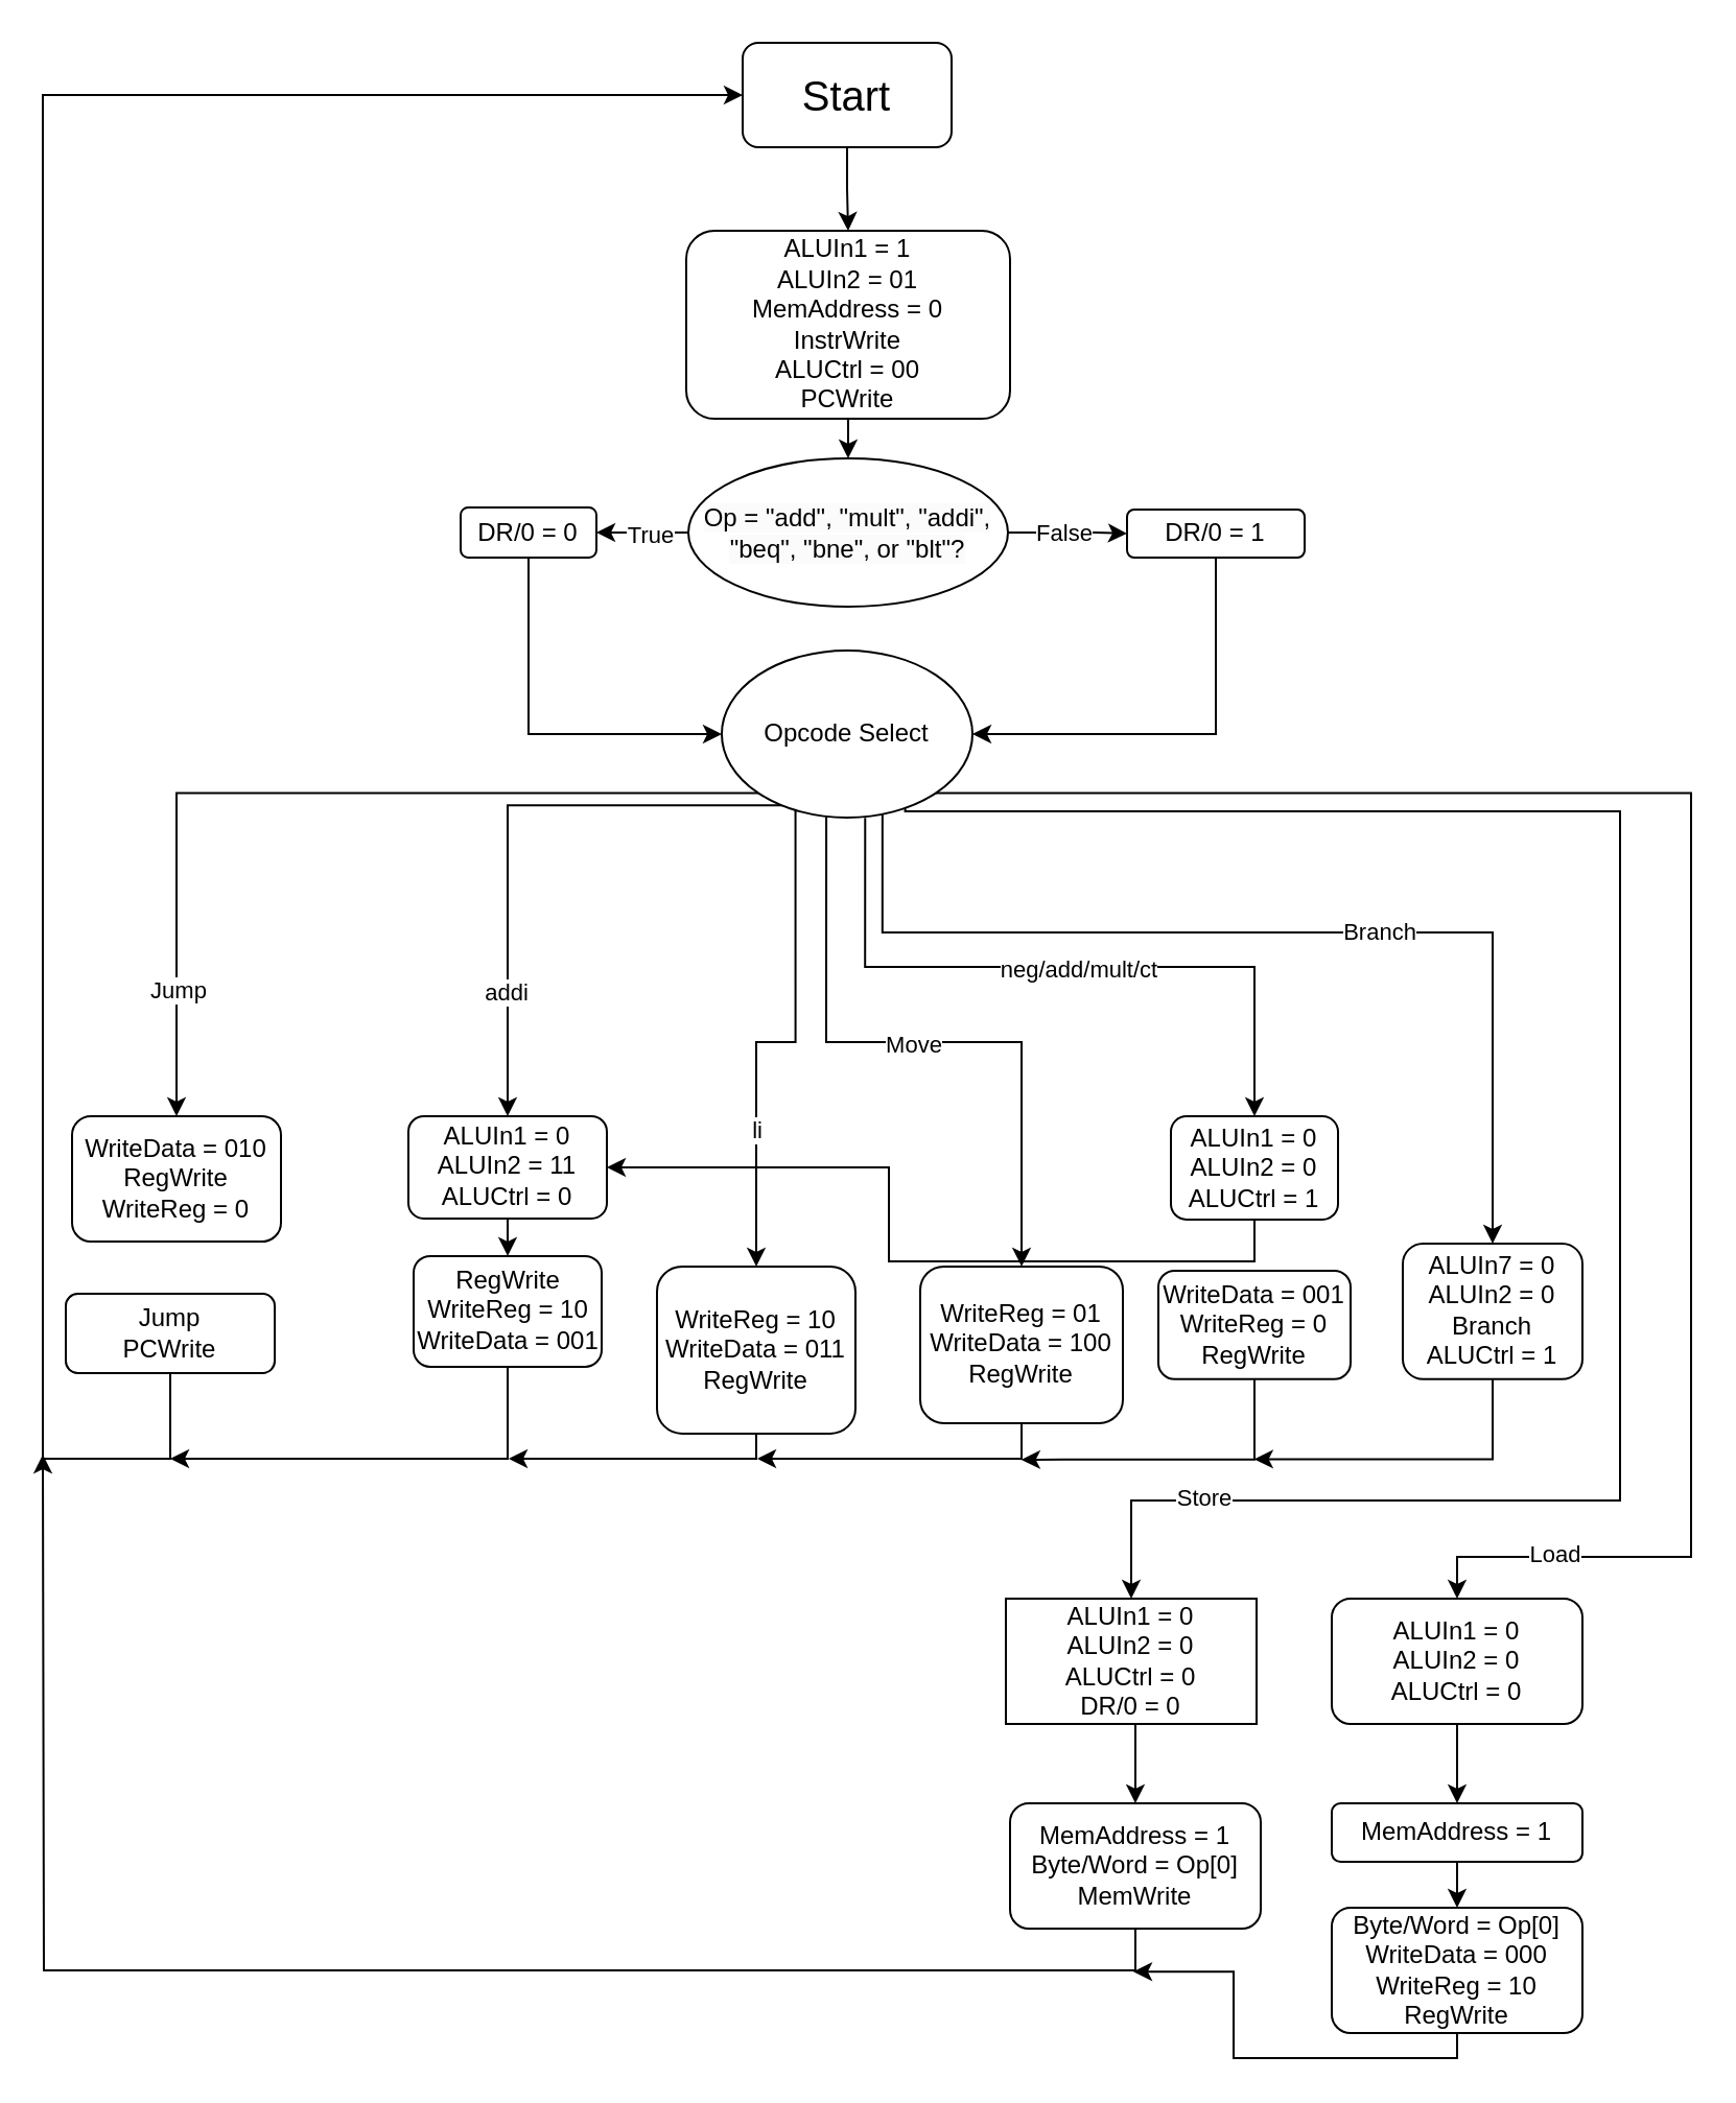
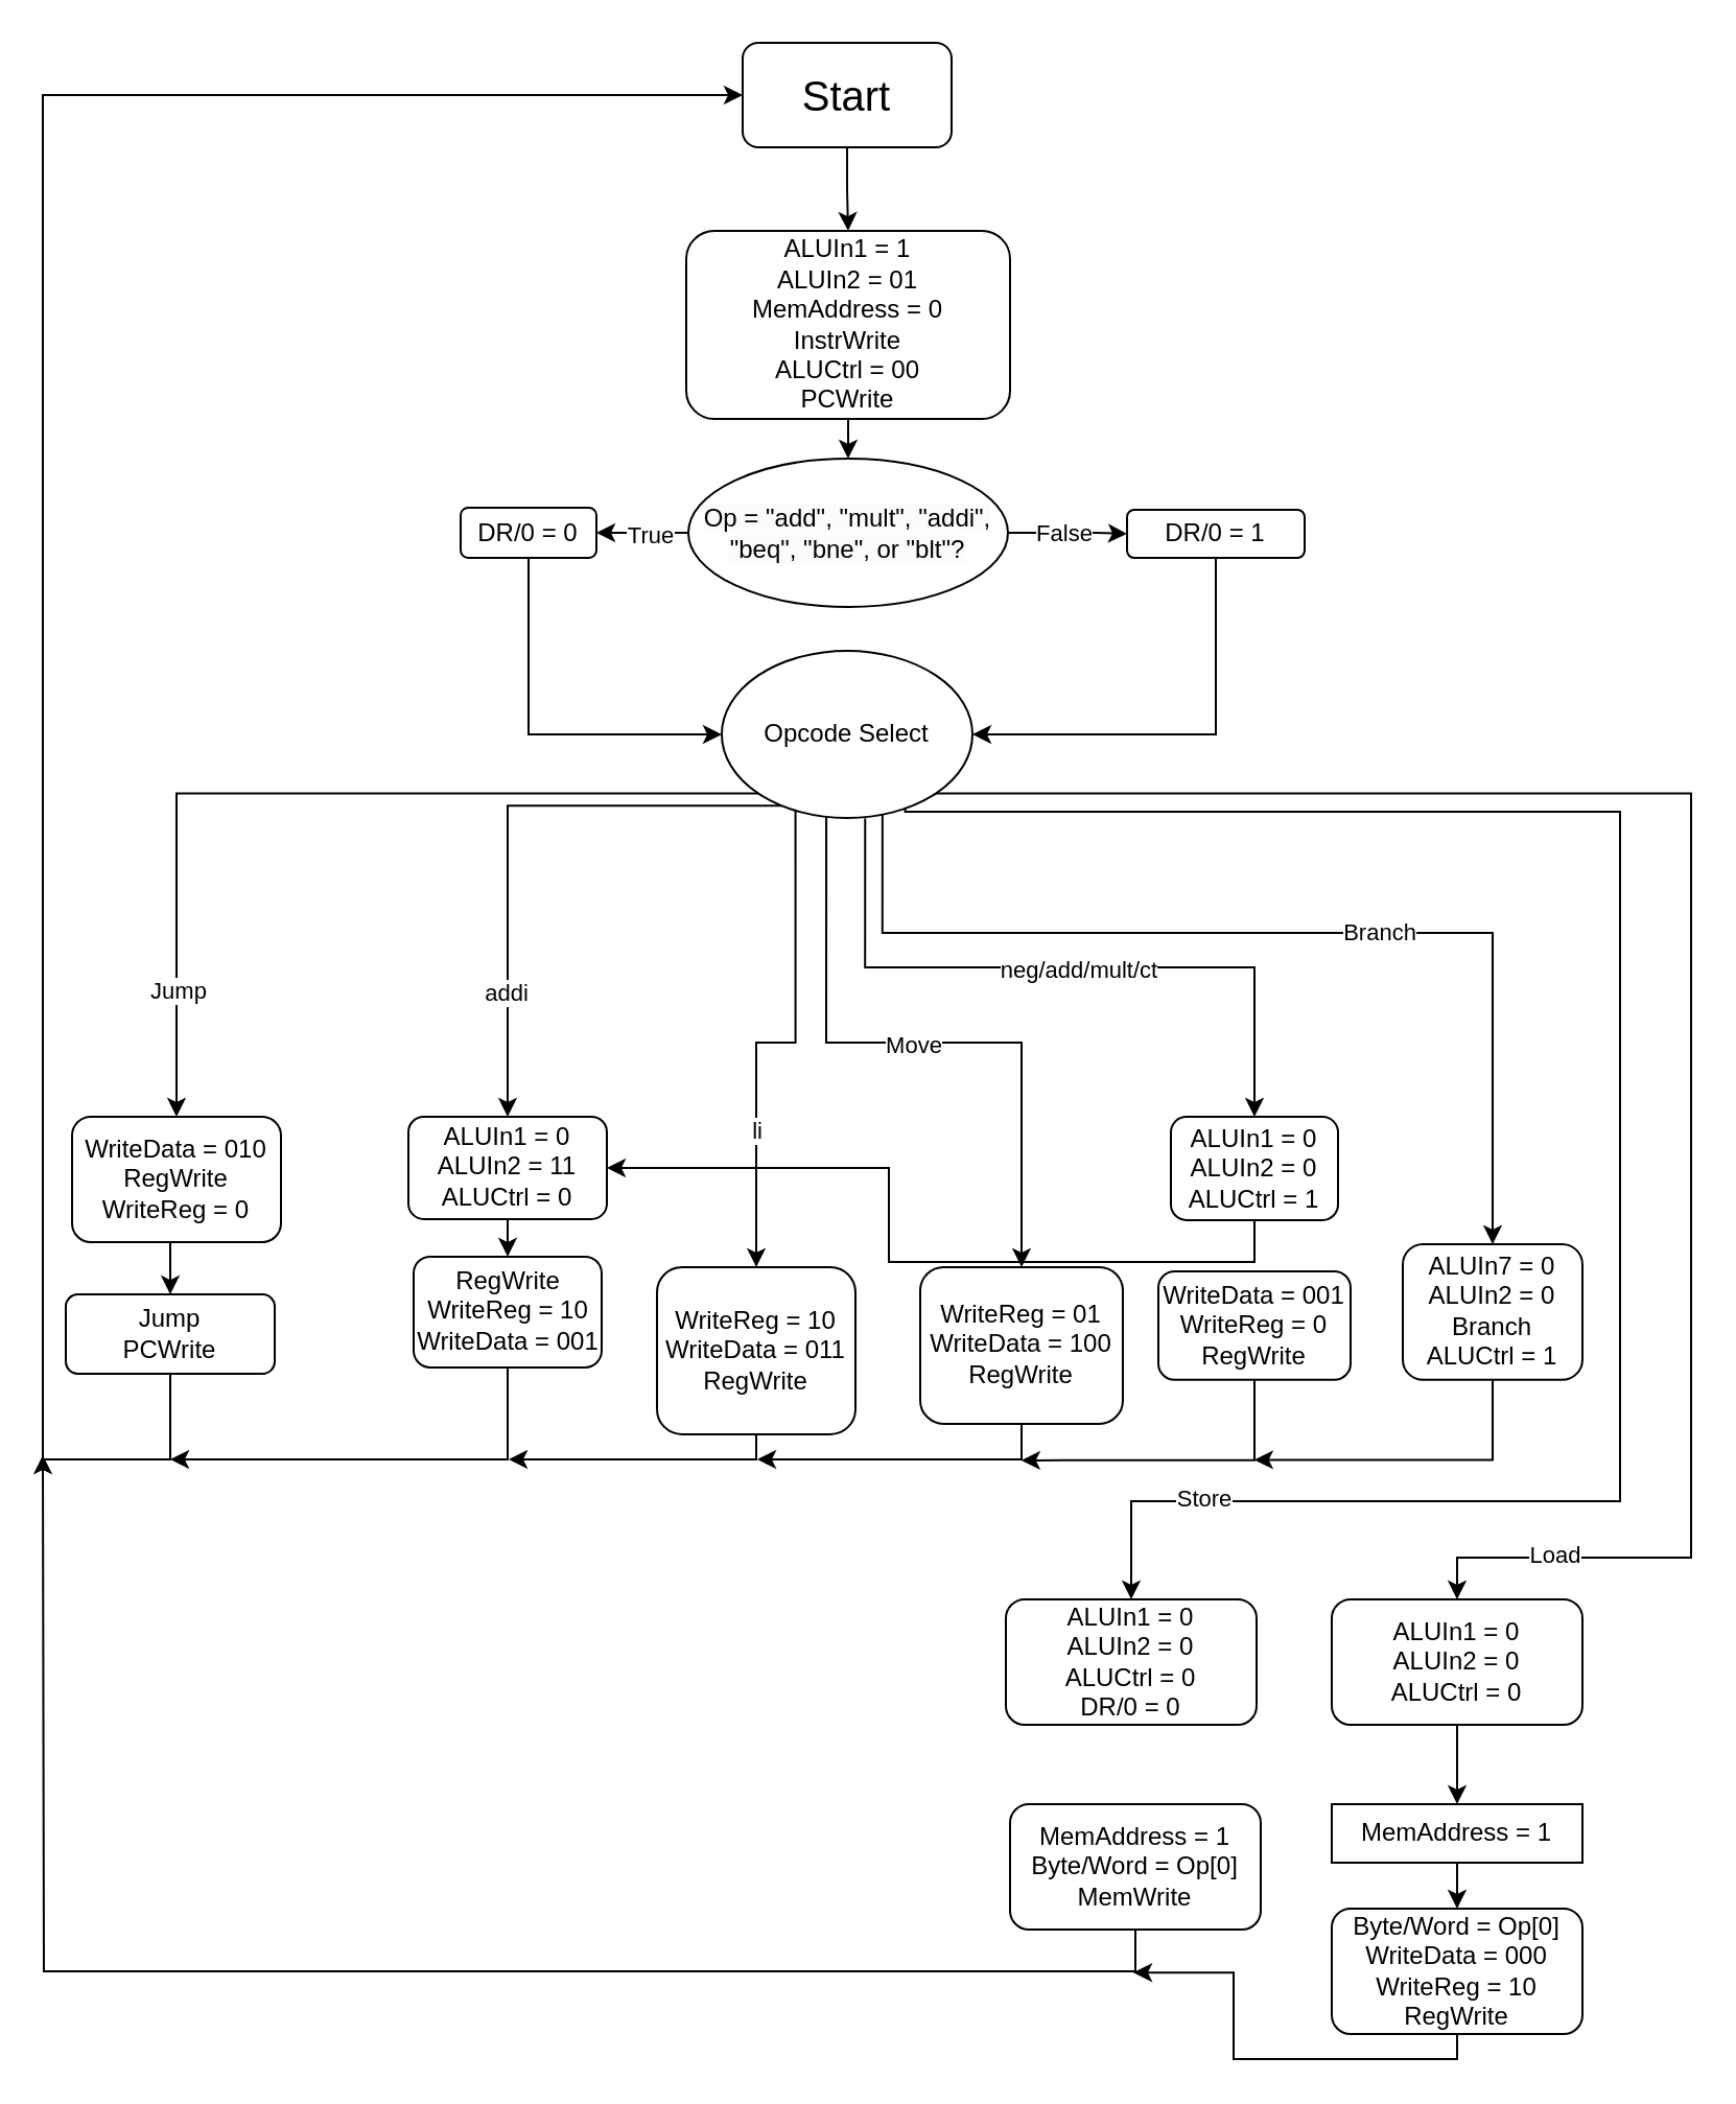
+ <mxCell id="8" style="edgeStyle=orthogonalEdgeStyle;rounded=0;orthogonalLoop=1;jettySize=auto;html=1;exitX=0.5;exitY=1;exitDx=0;exitDy=0;entryX=0.5;entryY=0;entryDx=0;entryDy=0;" edge="1" parent="1" source="9" target="7"><mxGeometry relative="1" as="geometry" /></mxCell>
- <mxCell id="40" value="ALUIn1 = 0&lt;br&gt;ALUIn2 = 0&lt;br&gt;ALUCtrl = 0&lt;br&gt;DR/0 = 0" style="whiteSpace=wrap;html=1;rounded=0;" vertex="1" parent="1"><mxGeometry x="481" y="765" width="120" height="60" as="geometry" /></mxCell>
+ <mxCell id="40" value="ALUIn1 = 0&lt;br&gt;ALUIn2 = 0&lt;br&gt;ALUCtrl = 0&lt;br&gt;DR/0 = 0" style="rounded=1;whiteSpace=wrap;html=1;" vertex="1" parent="1"><mxGeometry x="481" y="765" width="120" height="60" as="geometry" /></mxCell>
- <mxCell id="39" style="edgeStyle=orthogonalEdgeStyle;rounded=0;orthogonalLoop=1;jettySize=auto;html=1;exitX=0.5;exitY=1;exitDx=0;exitDy=0;entryX=0.5;entryY=0;entryDx=0;entryDy=0;" edge="1" parent="1" source="40" target="42"><mxGeometry relative="1" as="geometry" /></mxCell>
- <mxCell id="36" value="MemAddress = 1" style="rounded=1;whiteSpace=wrap;html=1;" vertex="1" parent="1"><mxGeometry x="637" y="863" width="120" height="28" as="geometry" /></mxCell>
+ <mxCell id="36" value="MemAddress = 1" style="whiteSpace=wrap;html=1;rounded=0;" vertex="1" parent="1"><mxGeometry x="637" y="863" width="120" height="28" as="geometry" /></mxCell>
